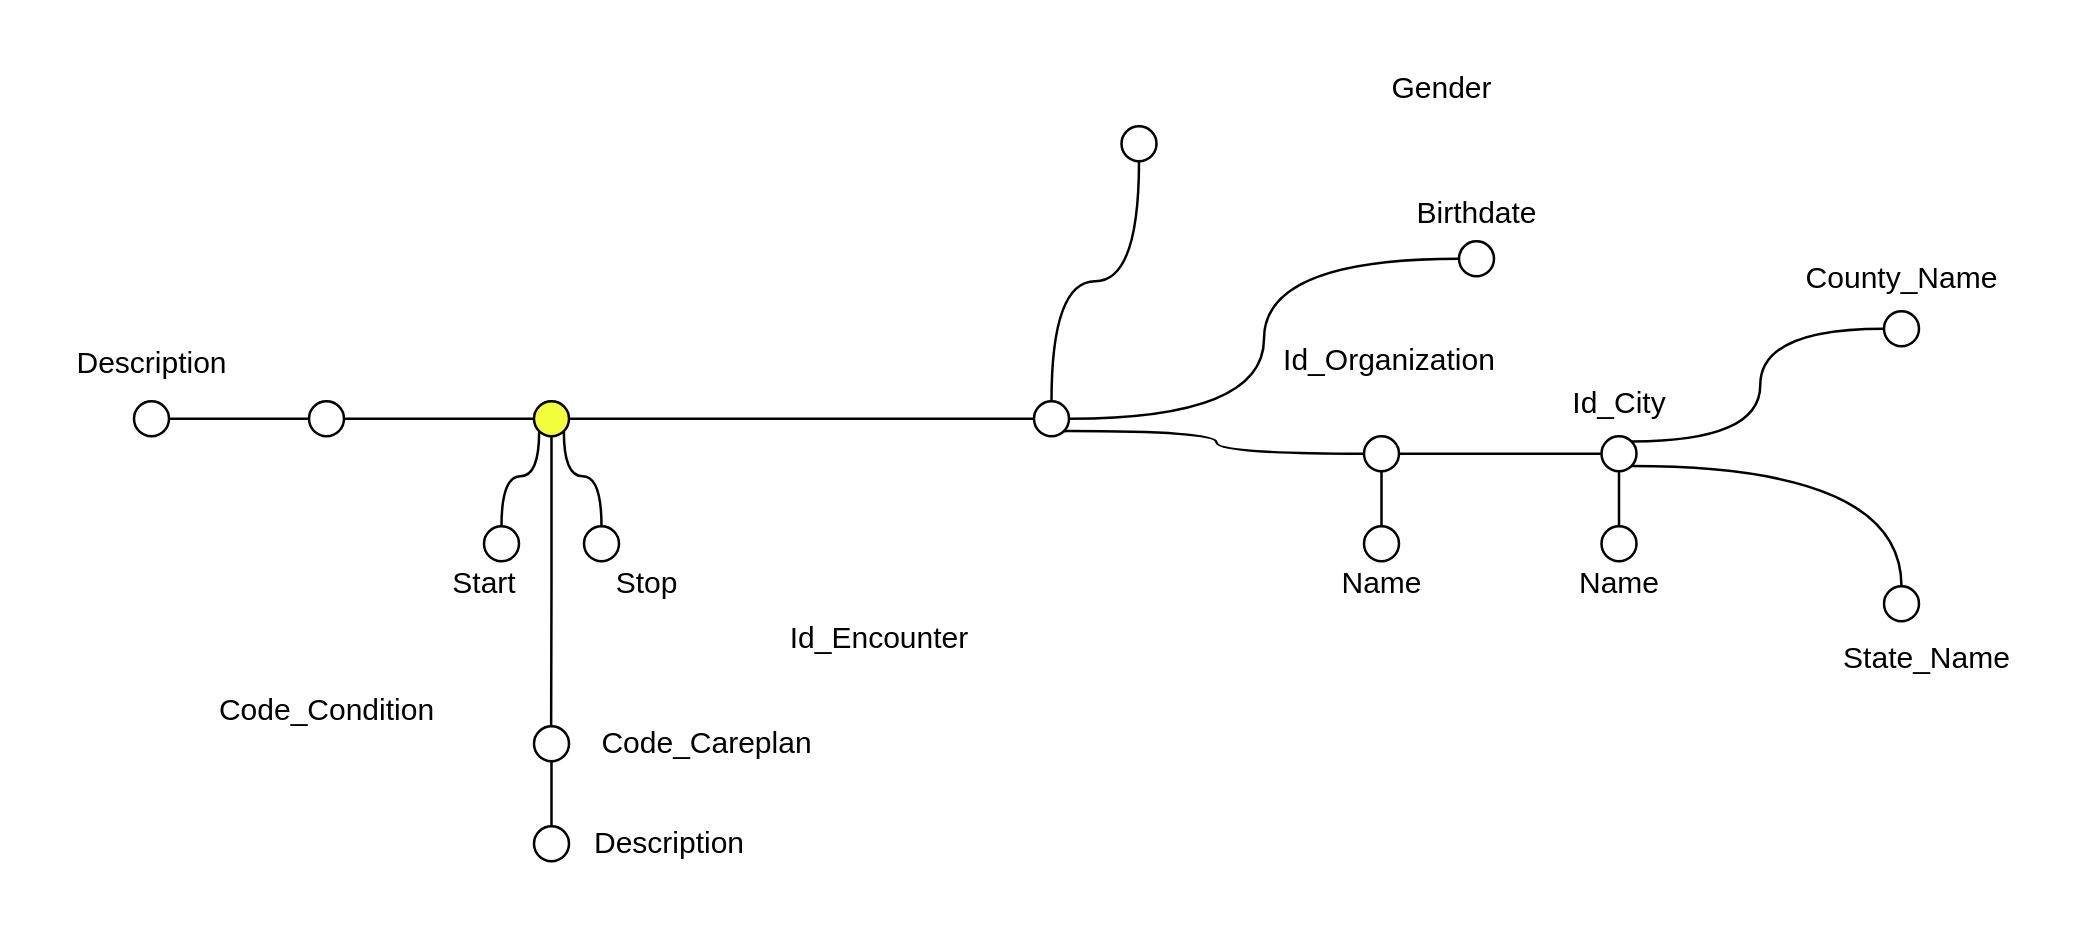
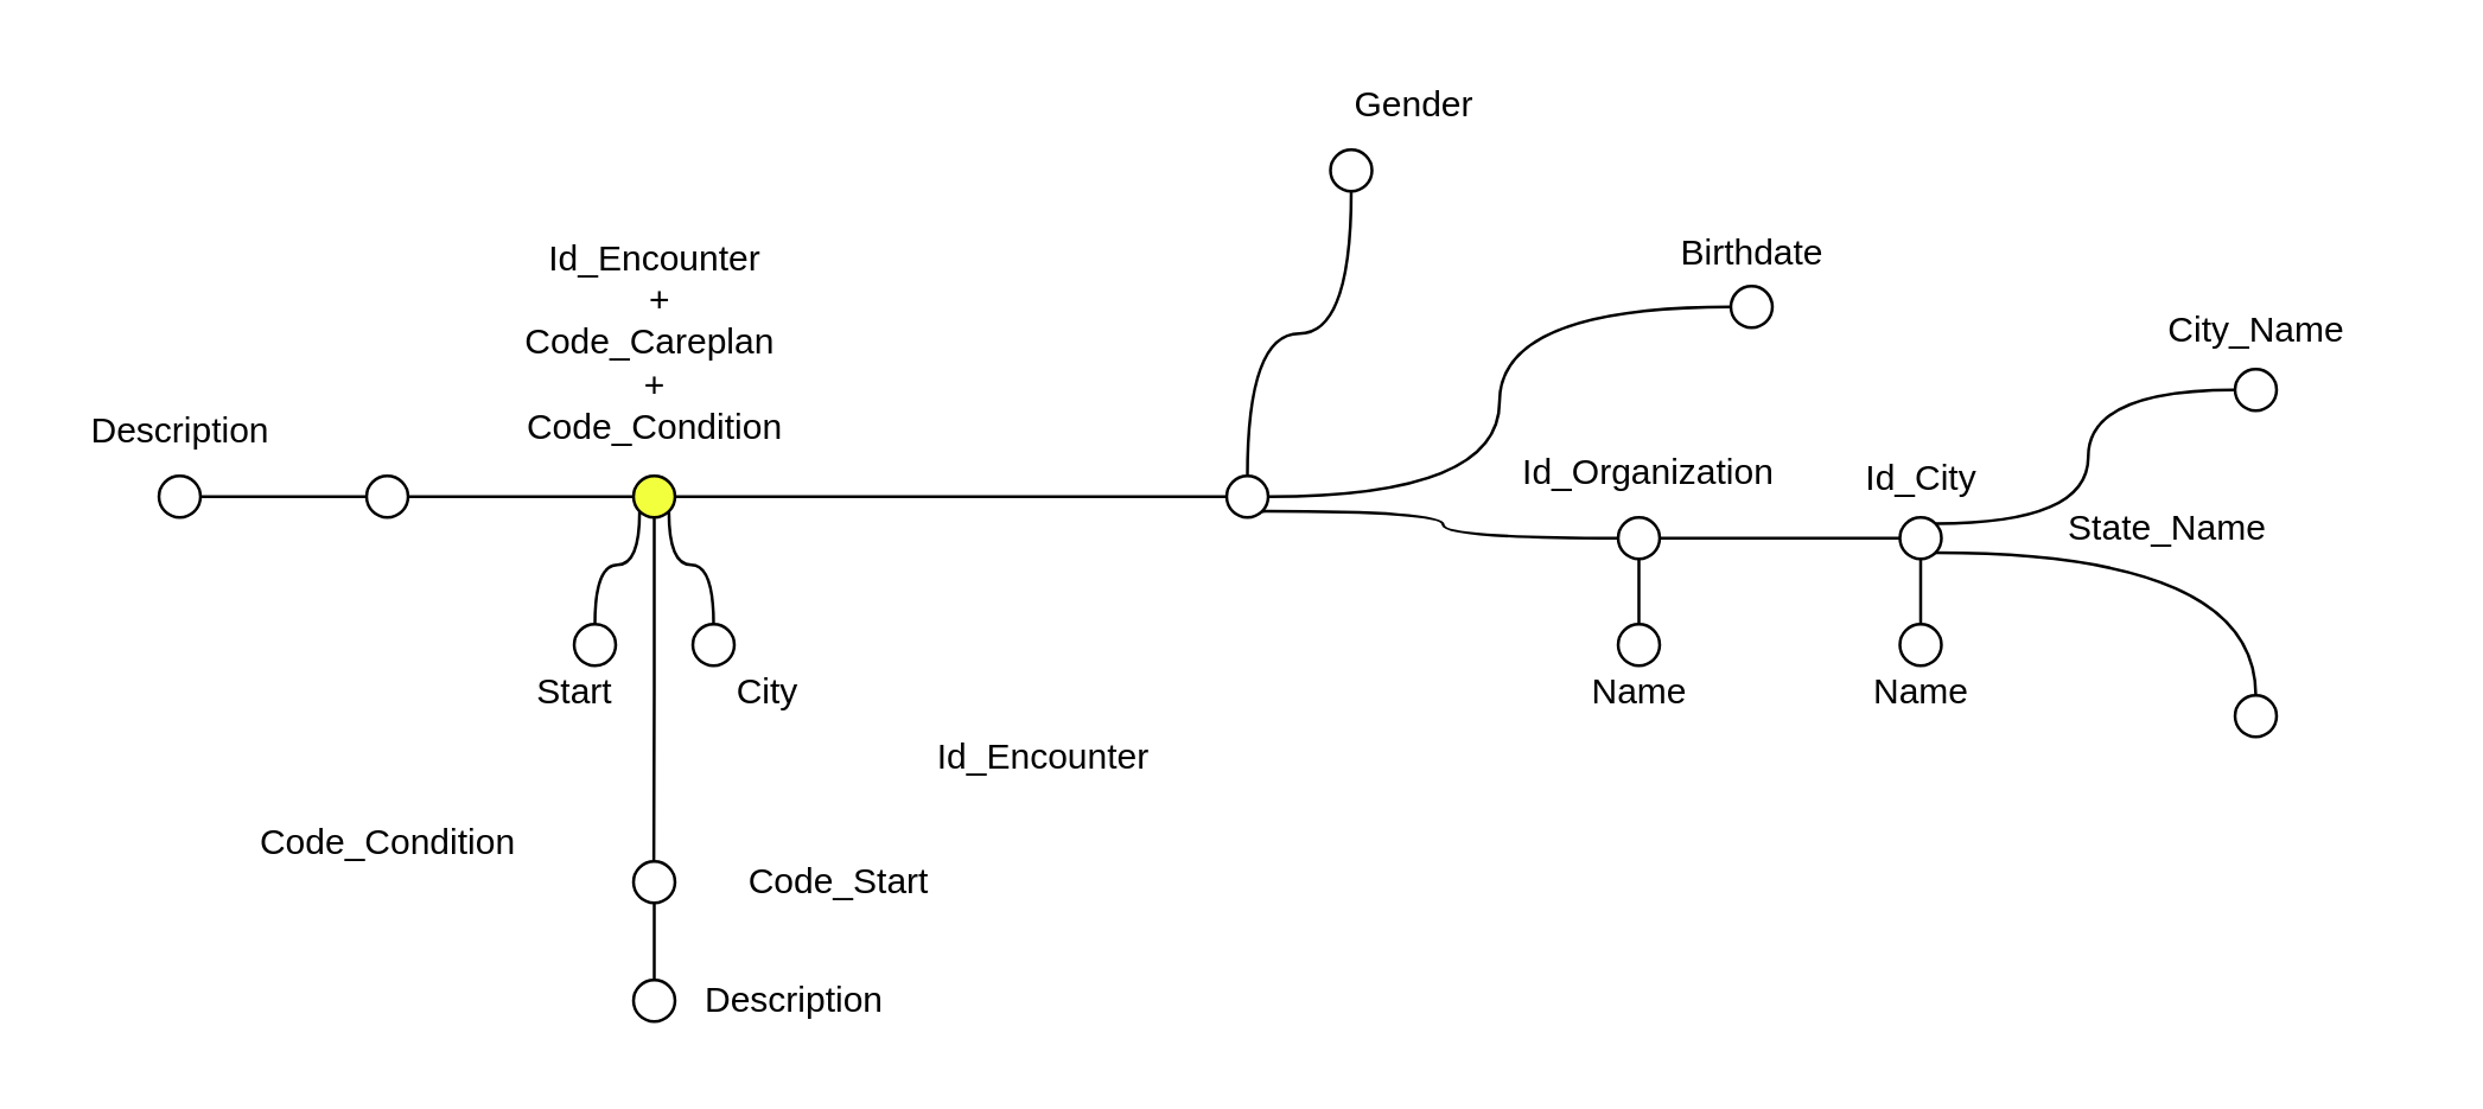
- <mxCell id="38" value="Gender" style="text;html=1;align=center;verticalAlign=middle;resizable=0;points=[];autosize=1;strokeColor=none;fillColor=none;" vertex="1" parent="1"><mxGeometry x="546" y="20" width="60" height="30" as="geometry" /></mxCell>
+ <mxCell id="38" value="Gender" style="text;html=1;align=center;verticalAlign=middle;resizable=0;points=[];autosize=1;strokeColor=none;fillColor=none;" vertex="1" parent="1"><mxGeometry x="446" y="20" width="60" height="30" as="geometry" /></mxCell>
- <mxCell id="33" value="County_Name" style="text;html=1;align=center;verticalAlign=middle;resizable=0;points=[];autosize=1;strokeColor=none;fillColor=none;" vertex="1" parent="1"><mxGeometry x="710" y="96" width="100" height="30" as="geometry" /></mxCell>
+ <mxCell id="33" value="City_Name" style="text;html=1;align=center;verticalAlign=middle;resizable=0;points=[];autosize=1;strokeColor=none;fillColor=none;" vertex="1" parent="1"><mxGeometry x="710" y="96" width="100" height="30" as="geometry" /></mxCell>
+ <mxCell id="4" value="Id_Encounter&lt;div&gt;&amp;nbsp;+&lt;div&gt;Code_Careplan&amp;nbsp;&lt;/div&gt;&lt;div&gt;&lt;span style=&quot;background-color: transparent; color: light-dark(rgb(0, 0, 0), rgb(255, 255, 255));&quot;&gt;+&lt;/span&gt;&lt;/div&gt;&lt;div&gt;Code_Condition&lt;/div&gt;&lt;/div&gt;" style="text;html=1;align=center;verticalAlign=middle;resizable=0;points=[];autosize=1;strokeColor=none;fillColor=none;" vertex="1" parent="1"><mxGeometry x="165" y="70" width="110" height="90" as="geometry" /></mxCell>
- <mxCell id="45" value="&lt;font&gt;Id_Organization&lt;/font&gt;" style="text;html=1;align=center;verticalAlign=middle;resizable=0;points=[];autosize=1;strokeColor=none;fillColor=none;" vertex="1" parent="1"><mxGeometry x="500" y="129" width="110" height="30" as="geometry" /></mxCell>
+ <mxCell id="45" value="&lt;font&gt;Id_Organization&lt;/font&gt;" style="text;html=1;align=center;verticalAlign=middle;resizable=0;points=[];autosize=1;strokeColor=none;fillColor=none;" vertex="1" parent="1"><mxGeometry x="500" y="144" width="110" height="30" as="geometry" /></mxCell>
- <mxCell id="12" value="Stop" style="text;html=1;align=center;verticalAlign=middle;resizable=0;points=[];autosize=1;strokeColor=none;fillColor=none;" vertex="1" parent="1"><mxGeometry x="233" y="218" width="50" height="30" as="geometry" /></mxCell>
+ <mxCell id="12" value="City" style="text;html=1;align=center;verticalAlign=middle;resizable=0;points=[];autosize=1;strokeColor=none;fillColor=none;" vertex="1" parent="1"><mxGeometry x="233" y="218" width="50" height="30" as="geometry" /></mxCell>
- <mxCell id="48" value="State&lt;span style=&quot;background-color: transparent; color: light-dark(rgb(0, 0, 0), rgb(255, 255, 255));&quot;&gt;_Name&lt;/span&gt;" style="text;html=1;align=center;verticalAlign=middle;resizable=0;points=[];autosize=1;strokeColor=none;fillColor=none;" vertex="1" parent="1"><mxGeometry x="725" y="248" width="90" height="30" as="geometry" /></mxCell>
+ <mxCell id="48" value="State&lt;span style=&quot;background-color: transparent; color: light-dark(rgb(0, 0, 0), rgb(255, 255, 255));&quot;&gt;_Name&lt;/span&gt;" style="text;html=1;align=center;verticalAlign=middle;resizable=0;points=[];autosize=1;strokeColor=none;fillColor=none;" vertex="1" parent="1"><mxGeometry x="685" y="163" width="90" height="30" as="geometry" /></mxCell>
- <mxCell id="17" value="Code_Careplan" style="text;html=1;align=center;verticalAlign=middle;resizable=0;points=[];autosize=1;strokeColor=none;fillColor=none;" vertex="1" parent="1"><mxGeometry x="227" y="282" width="110" height="30" as="geometry" /></mxCell>
+ <mxCell id="17" value="Code_Start" style="text;html=1;align=center;verticalAlign=middle;resizable=0;points=[];autosize=1;strokeColor=none;fillColor=none;" vertex="1" parent="1"><mxGeometry x="227" y="282" width="110" height="30" as="geometry" /></mxCell>
